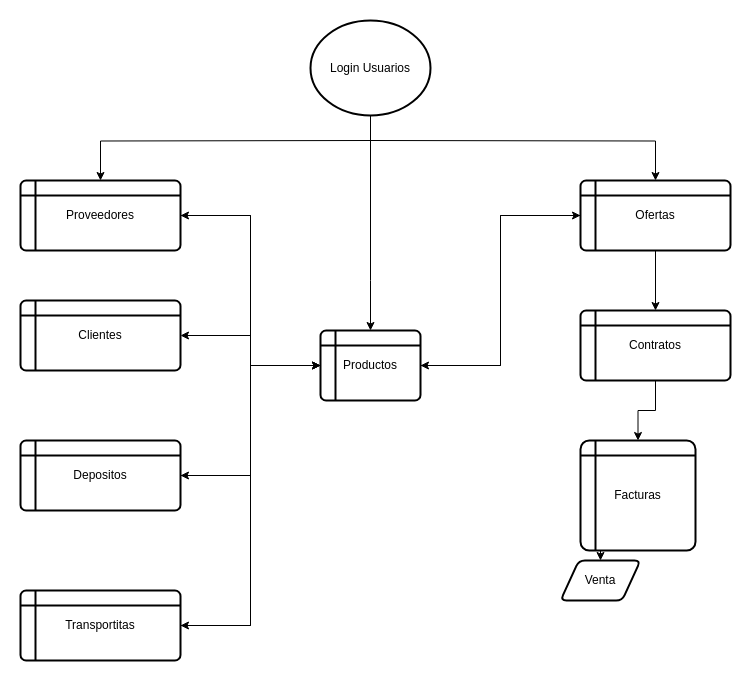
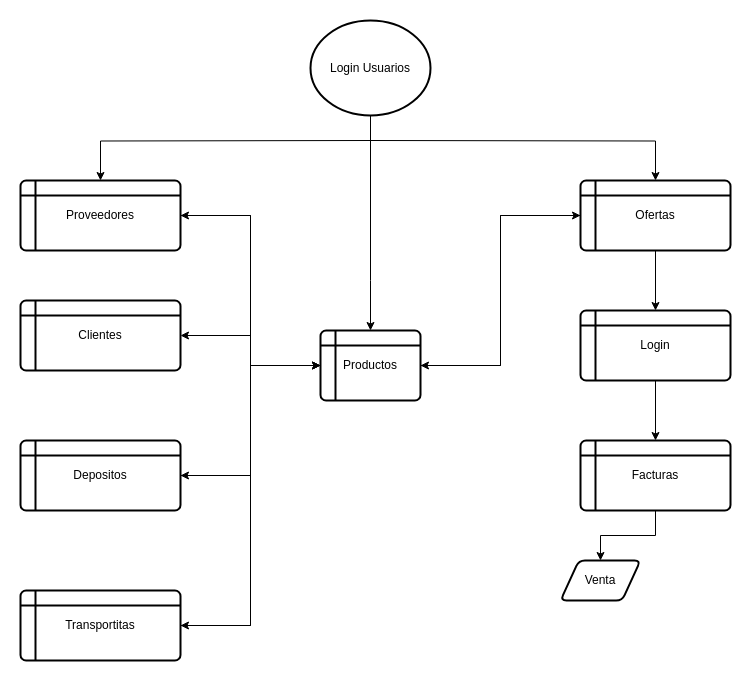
- <mxCell id="24" value="&lt;div&gt;Contratos&lt;/div&gt;" style="shape=internalStorage;whiteSpace=wrap;html=1;dx=15;dy=15;rounded=1;arcSize=8;strokeWidth=2;" vertex="1" parent="1"><mxGeometry x="580" y="310" width="150" height="70" as="geometry" /></mxCell>
+ <mxCell id="24" value="&lt;div&gt;Login&lt;/div&gt;" style="shape=internalStorage;whiteSpace=wrap;html=1;dx=15;dy=15;rounded=1;arcSize=8;strokeWidth=2;" vertex="1" parent="1"><mxGeometry x="580" y="310" width="150" height="70" as="geometry" /></mxCell>
- <mxCell id="26" value="Facturas" style="shape=internalStorage;whiteSpace=wrap;html=1;dx=15;dy=15;rounded=1;arcSize=8;strokeWidth=2;" vertex="1" parent="1"><mxGeometry x="580" y="440" width="115" height="110" as="geometry" /></mxCell>
+ <mxCell id="26" value="Facturas" style="shape=internalStorage;whiteSpace=wrap;html=1;dx=15;dy=15;rounded=1;arcSize=8;strokeWidth=2;" vertex="1" parent="1"><mxGeometry x="580" y="440" width="150" height="70" as="geometry" /></mxCell>
